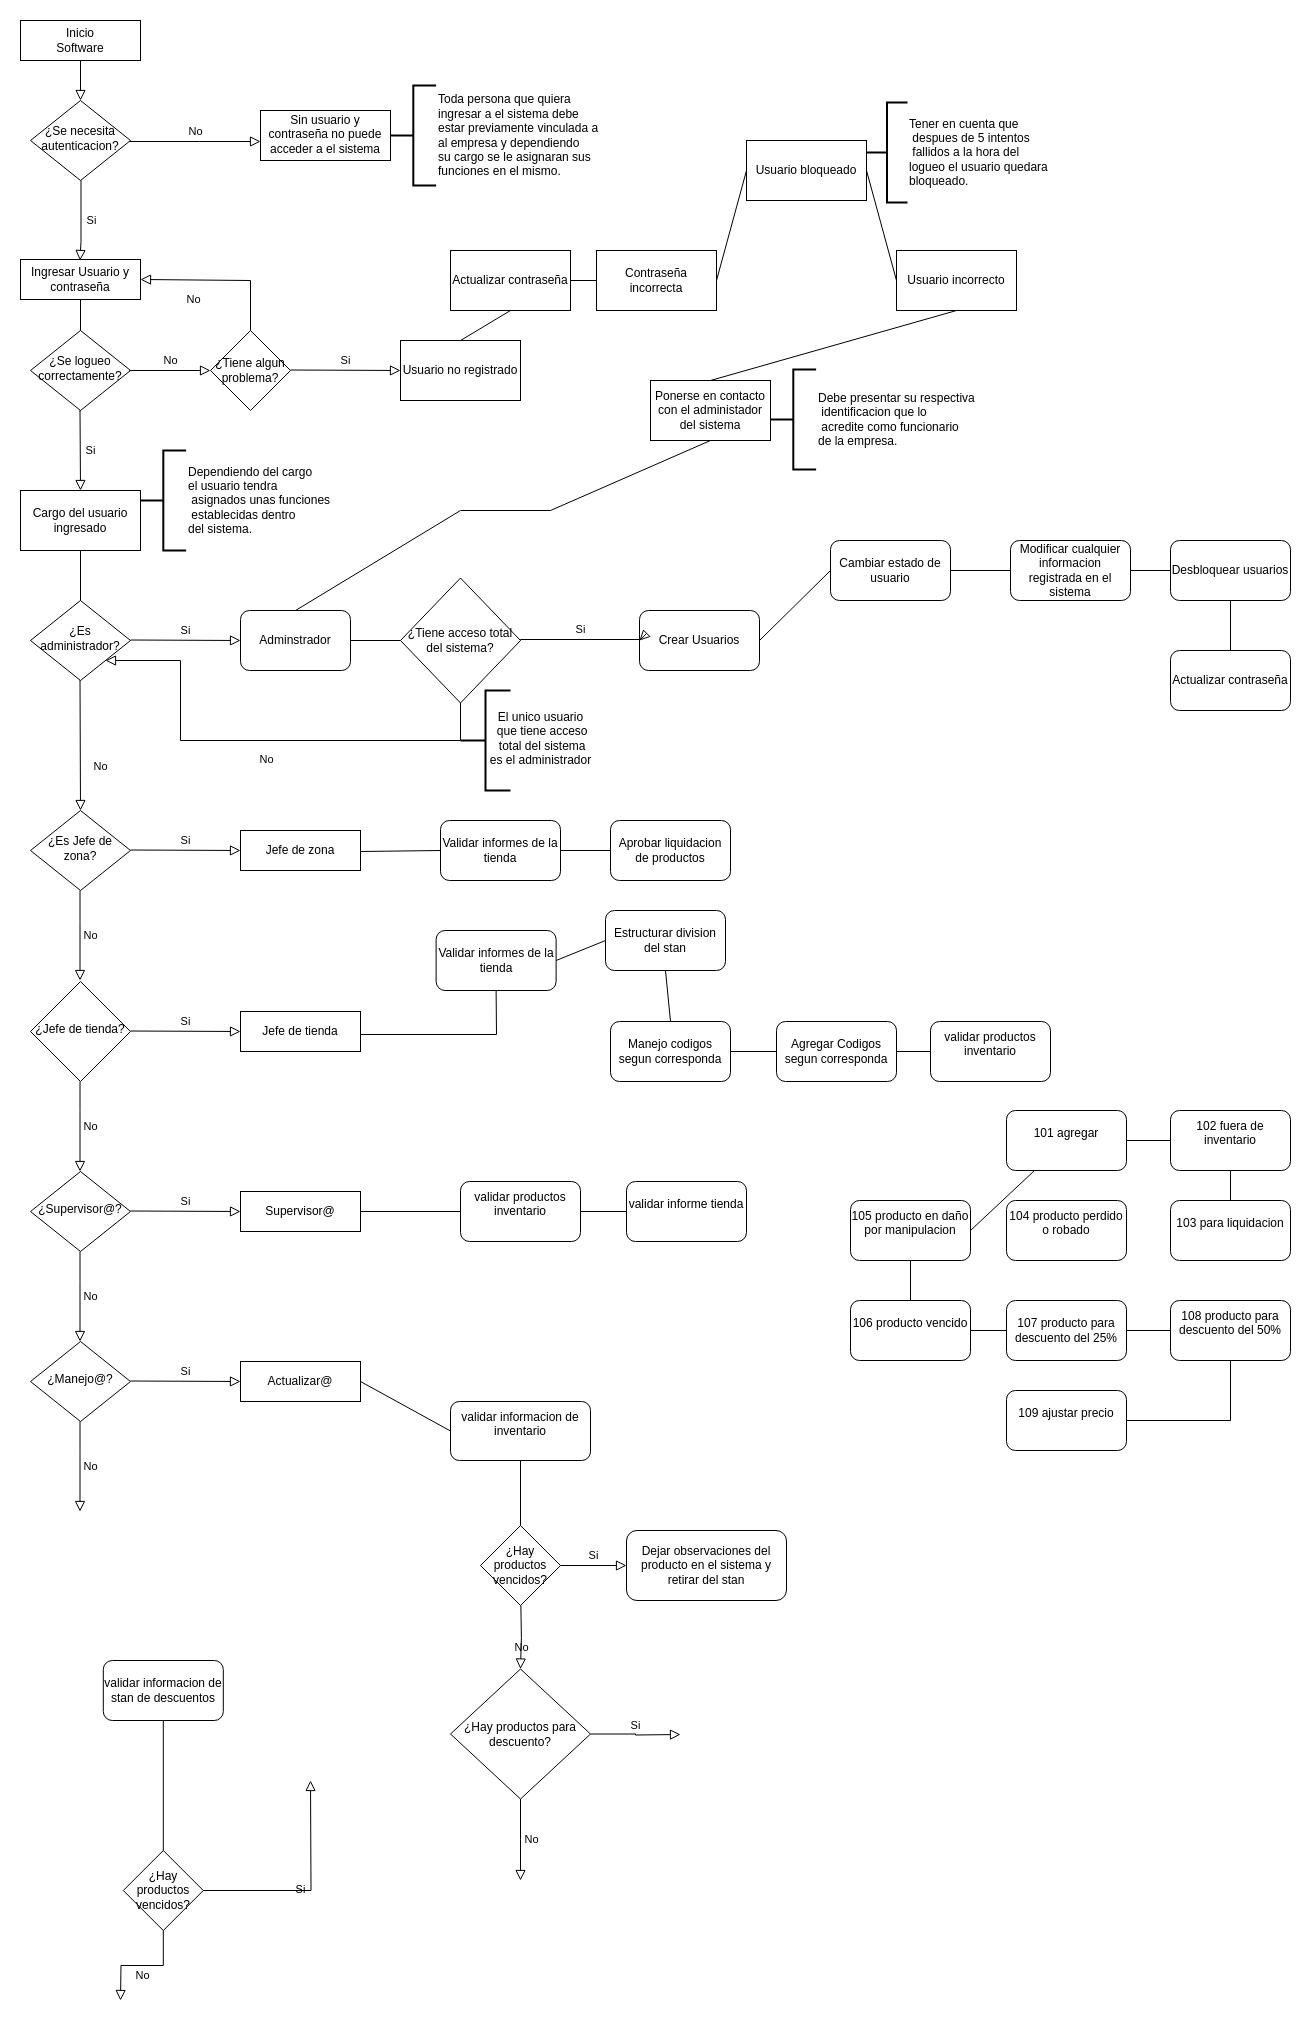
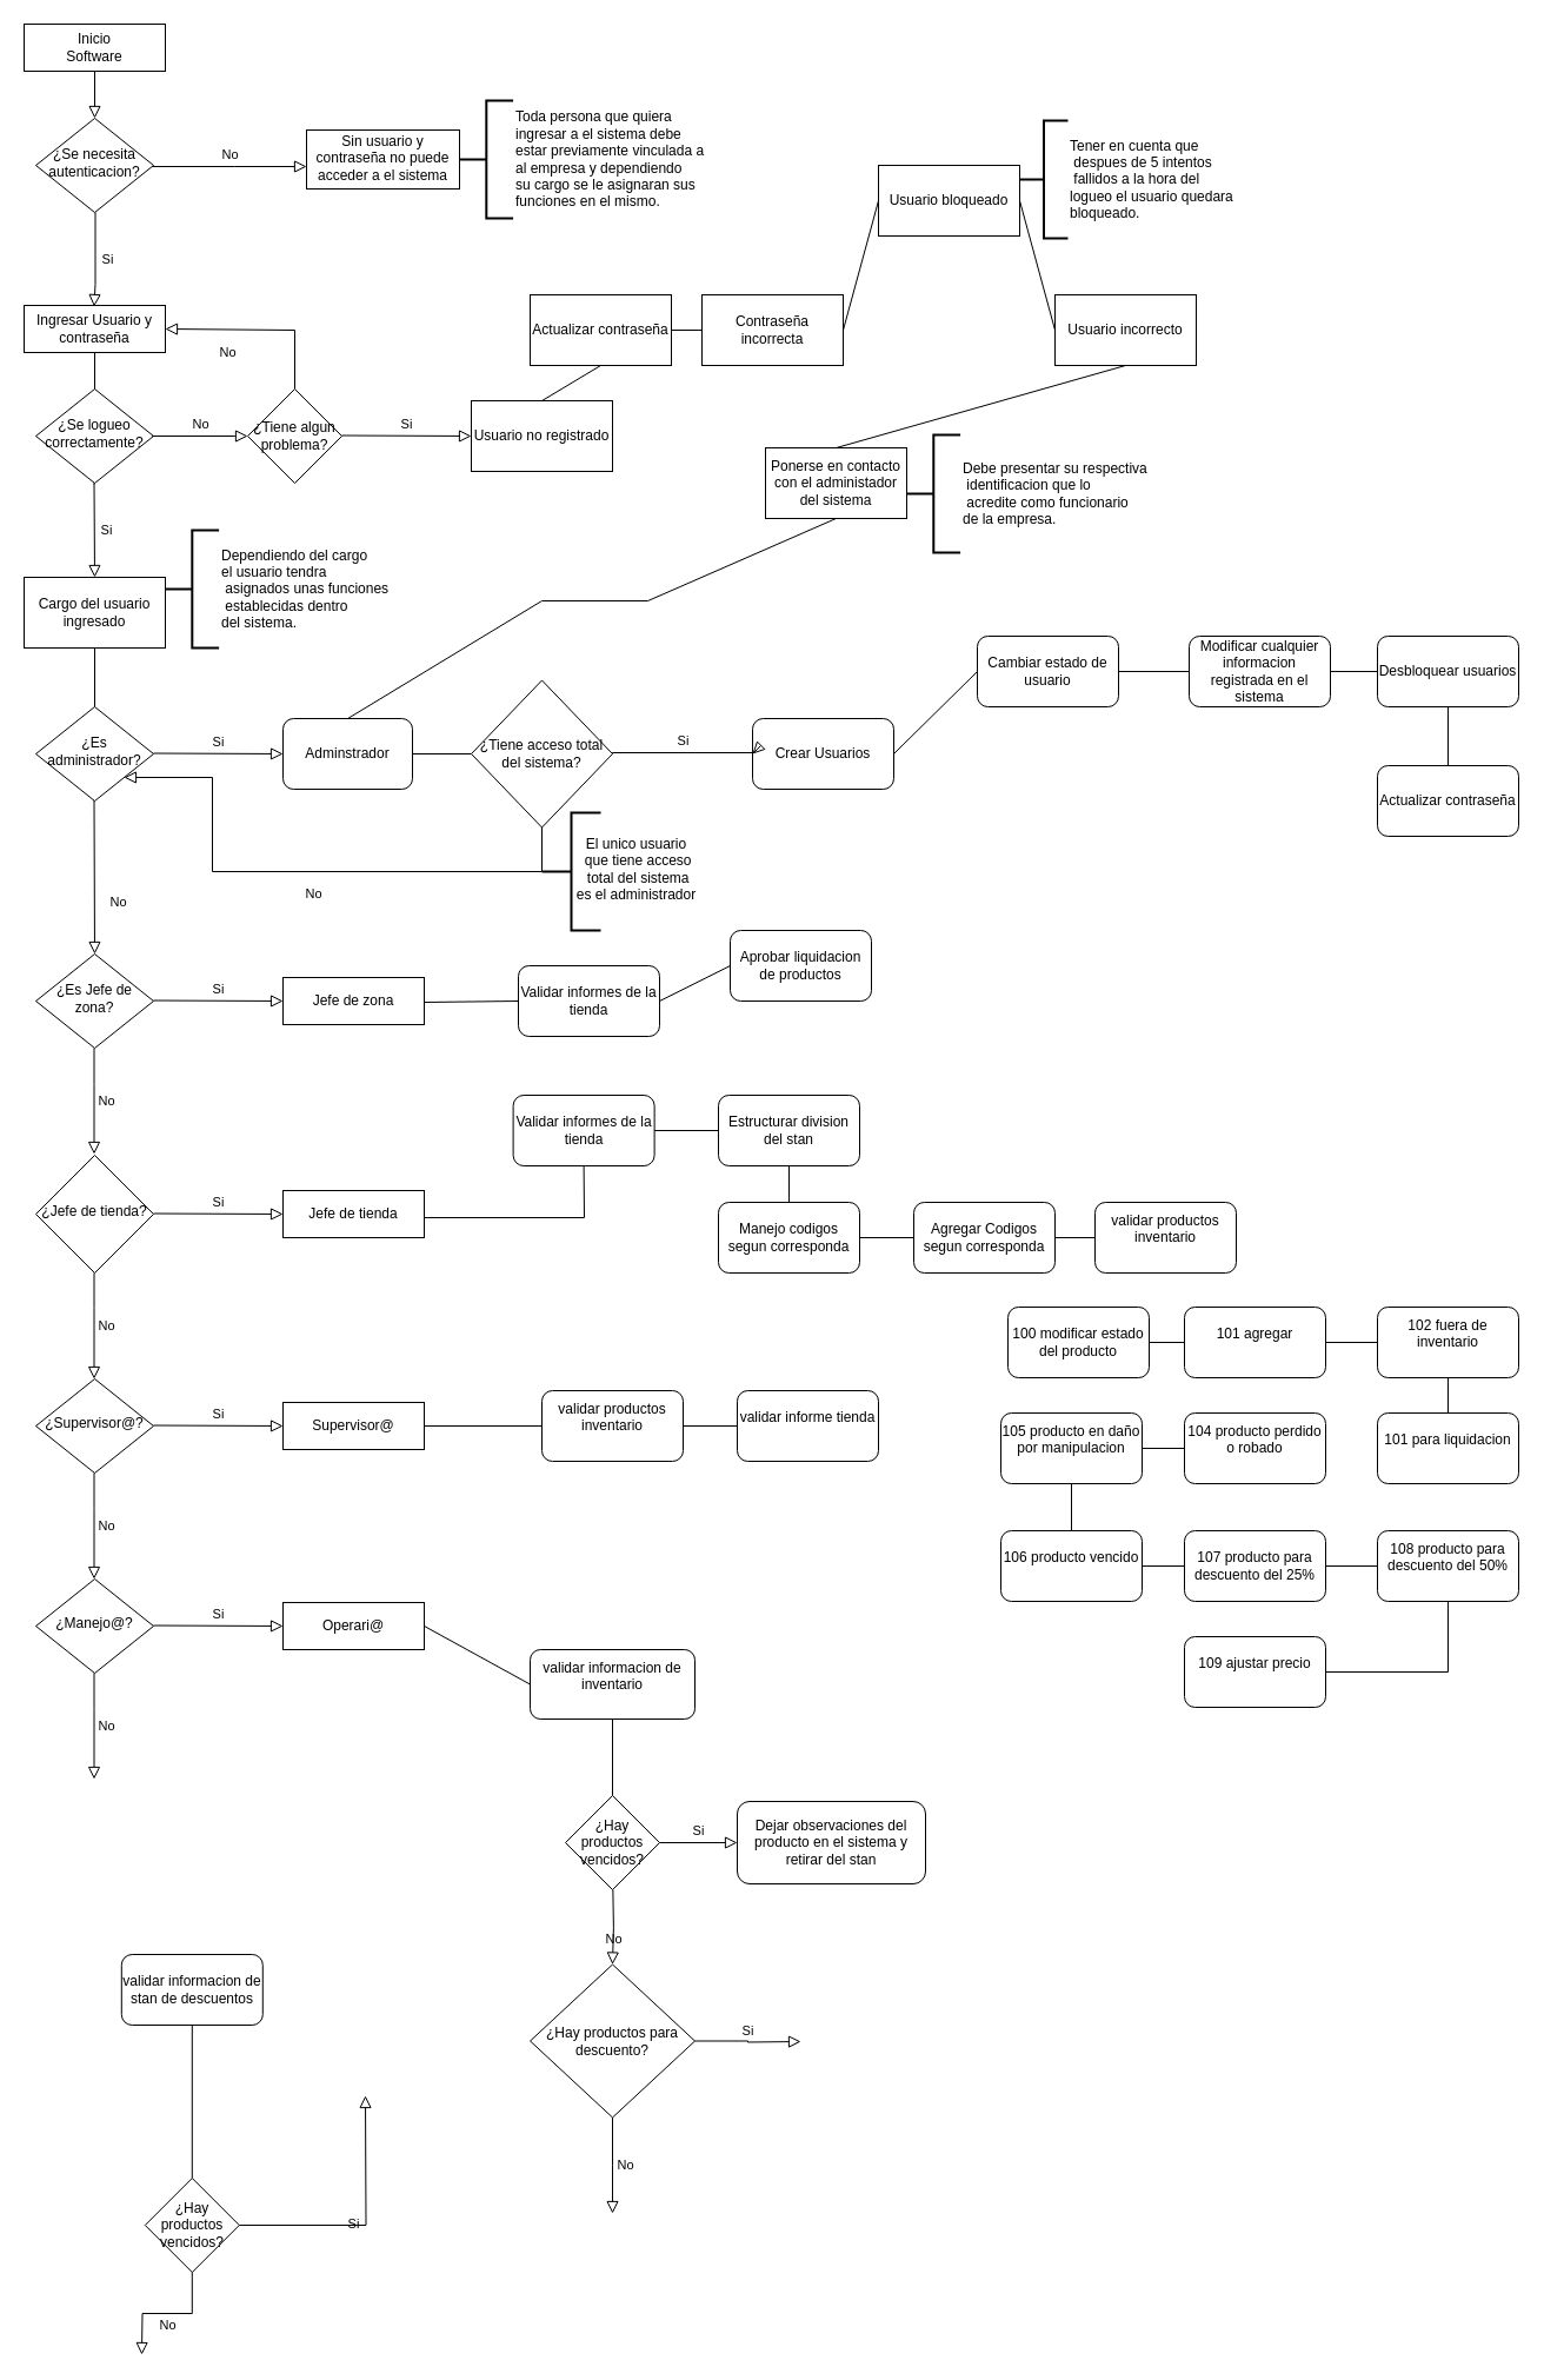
- <mxCell id="72" value="Aprobar liquidacion de productos" style="rounded=1;whiteSpace=wrap;html=1;" parent="1" vertex="1"><mxGeometry x="610" y="820" width="120" height="60" as="geometry" /></mxCell>
+ <mxCell id="72" value="Aprobar liquidacion de productos" style="rounded=1;whiteSpace=wrap;html=1;" parent="1" vertex="1"><mxGeometry x="620" y="790" width="120" height="60" as="geometry" /></mxCell>
- <mxCell id="74" value="Estructurar division del stan" style="rounded=1;whiteSpace=wrap;html=1;" parent="1" vertex="1"><mxGeometry x="605" y="910" width="120" height="60" as="geometry" /></mxCell>
+ <mxCell id="74" value="Estructurar division del stan" style="rounded=1;whiteSpace=wrap;html=1;" parent="1" vertex="1"><mxGeometry x="610" y="930" width="120" height="60" as="geometry" /></mxCell>
+ <mxCell id="87" value="&lt;div&gt;100 modificar estado&lt;/div&gt;&lt;div&gt;del producto&lt;/div&gt;" style="rounded=1;whiteSpace=wrap;html=1;" parent="1" vertex="1"><mxGeometry x="856" y="1110" width="120" height="60" as="geometry" /></mxCell>
+ <mxCell id="92" value="" style="endArrow=none;html=1;rounded=0;entryX=0;entryY=0.5;entryDx=0;entryDy=0;exitX=1;exitY=0.5;exitDx=0;exitDy=0;" parent="1" source="87" target="86" edge="1"><mxGeometry width="50" height="50" relative="1" as="geometry"><mxPoint x="760" y="1231" as="sourcePoint" /><mxPoint x="810" y="1181" as="targetPoint" /></mxGeometry></mxCell>
- <mxCell id="95" value="" style="endArrow=none;html=1;rounded=0;exitX=1;exitY=0.5;exitDx=0;exitDy=0;" parent="1" source="82" target="86" edge="1"><mxGeometry width="50" height="50" relative="1" as="geometry"><mxPoint x="830" y="1180" as="sourcePoint" /><mxPoint x="880" y="1130" as="targetPoint" /></mxGeometry></mxCell>
+ <mxCell id="95" value="" style="endArrow=none;html=1;rounded=0;entryX=0;entryY=0.5;entryDx=0;entryDy=0;exitX=1;exitY=0.5;exitDx=0;exitDy=0;" parent="1" source="82" target="83" edge="1"><mxGeometry width="50" height="50" relative="1" as="geometry"><mxPoint x="830" y="1180" as="sourcePoint" /><mxPoint x="880" y="1130" as="targetPoint" /></mxGeometry></mxCell>
- <mxCell id="84" value="&lt;div&gt;103 para liquidacion&lt;/div&gt;&lt;div&gt;&lt;br&gt;&lt;/div&gt;" style="rounded=1;whiteSpace=wrap;html=1;" parent="1" vertex="1"><mxGeometry x="1170" y="1200" width="120" height="60" as="geometry" /></mxCell>
+ <mxCell id="84" value="&lt;div&gt;101 para liquidacion&lt;/div&gt;&lt;div&gt;&lt;br&gt;&lt;/div&gt;" style="rounded=1;whiteSpace=wrap;html=1;" parent="1" vertex="1"><mxGeometry x="1170" y="1200" width="120" height="60" as="geometry" /></mxCell>
- <mxCell id="37" value="Actualizar@" style="rounded=0;whiteSpace=wrap;html=1;fontSize=12;glass=0;strokeWidth=1;shadow=0;" parent="1" vertex="1"><mxGeometry x="240" y="1361" width="120" height="40" as="geometry" /></mxCell>
+ <mxCell id="37" value="Operari@" style="rounded=0;whiteSpace=wrap;html=1;fontSize=12;glass=0;strokeWidth=1;shadow=0;" parent="1" vertex="1"><mxGeometry x="240" y="1361" width="120" height="40" as="geometry" /></mxCell>
